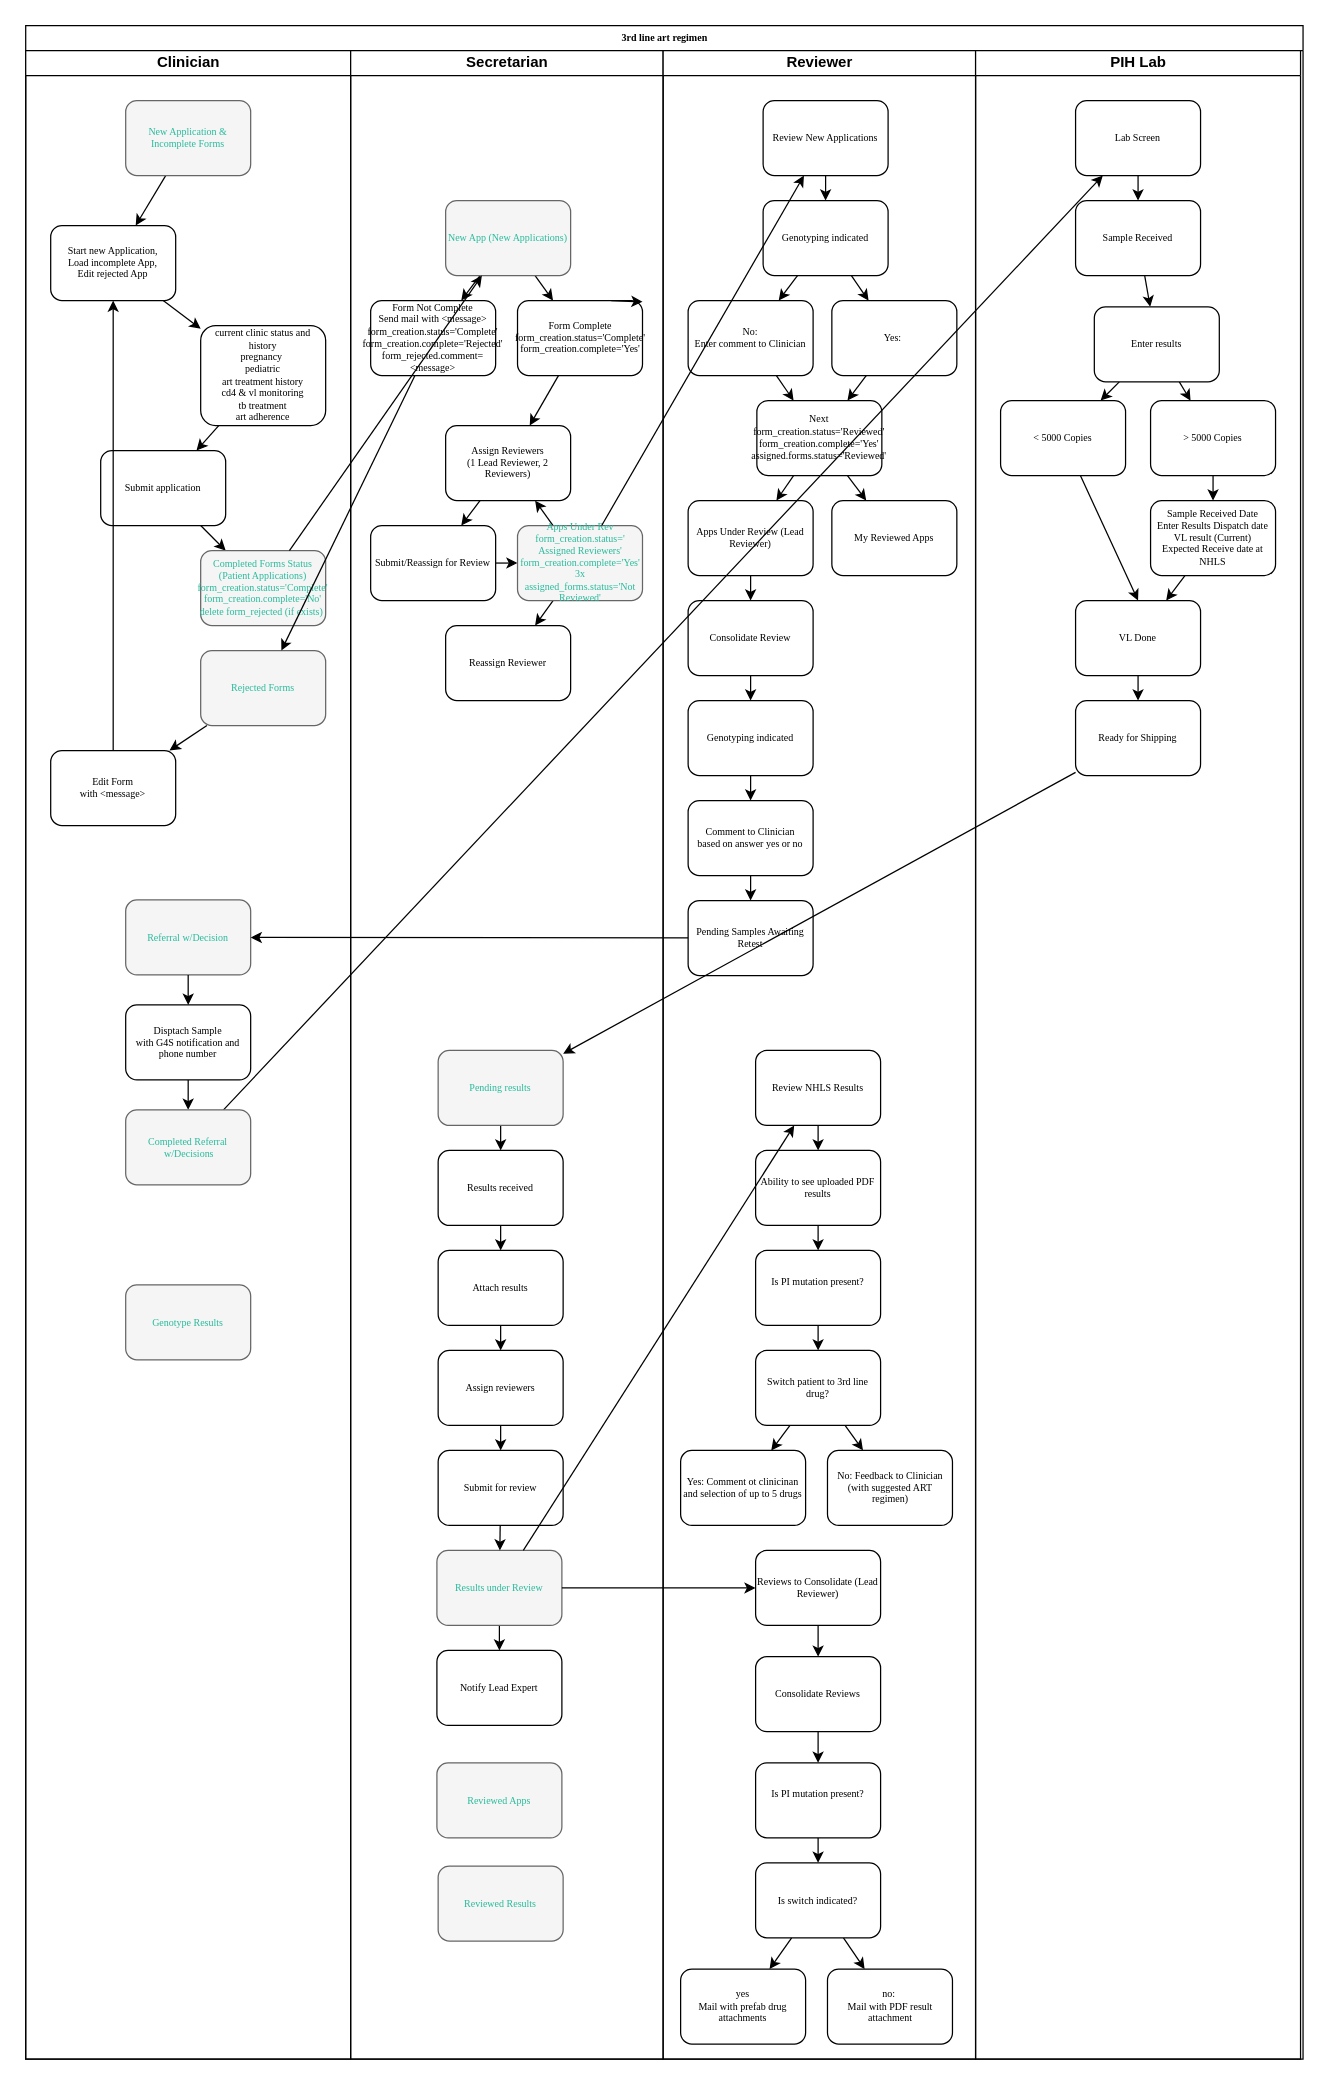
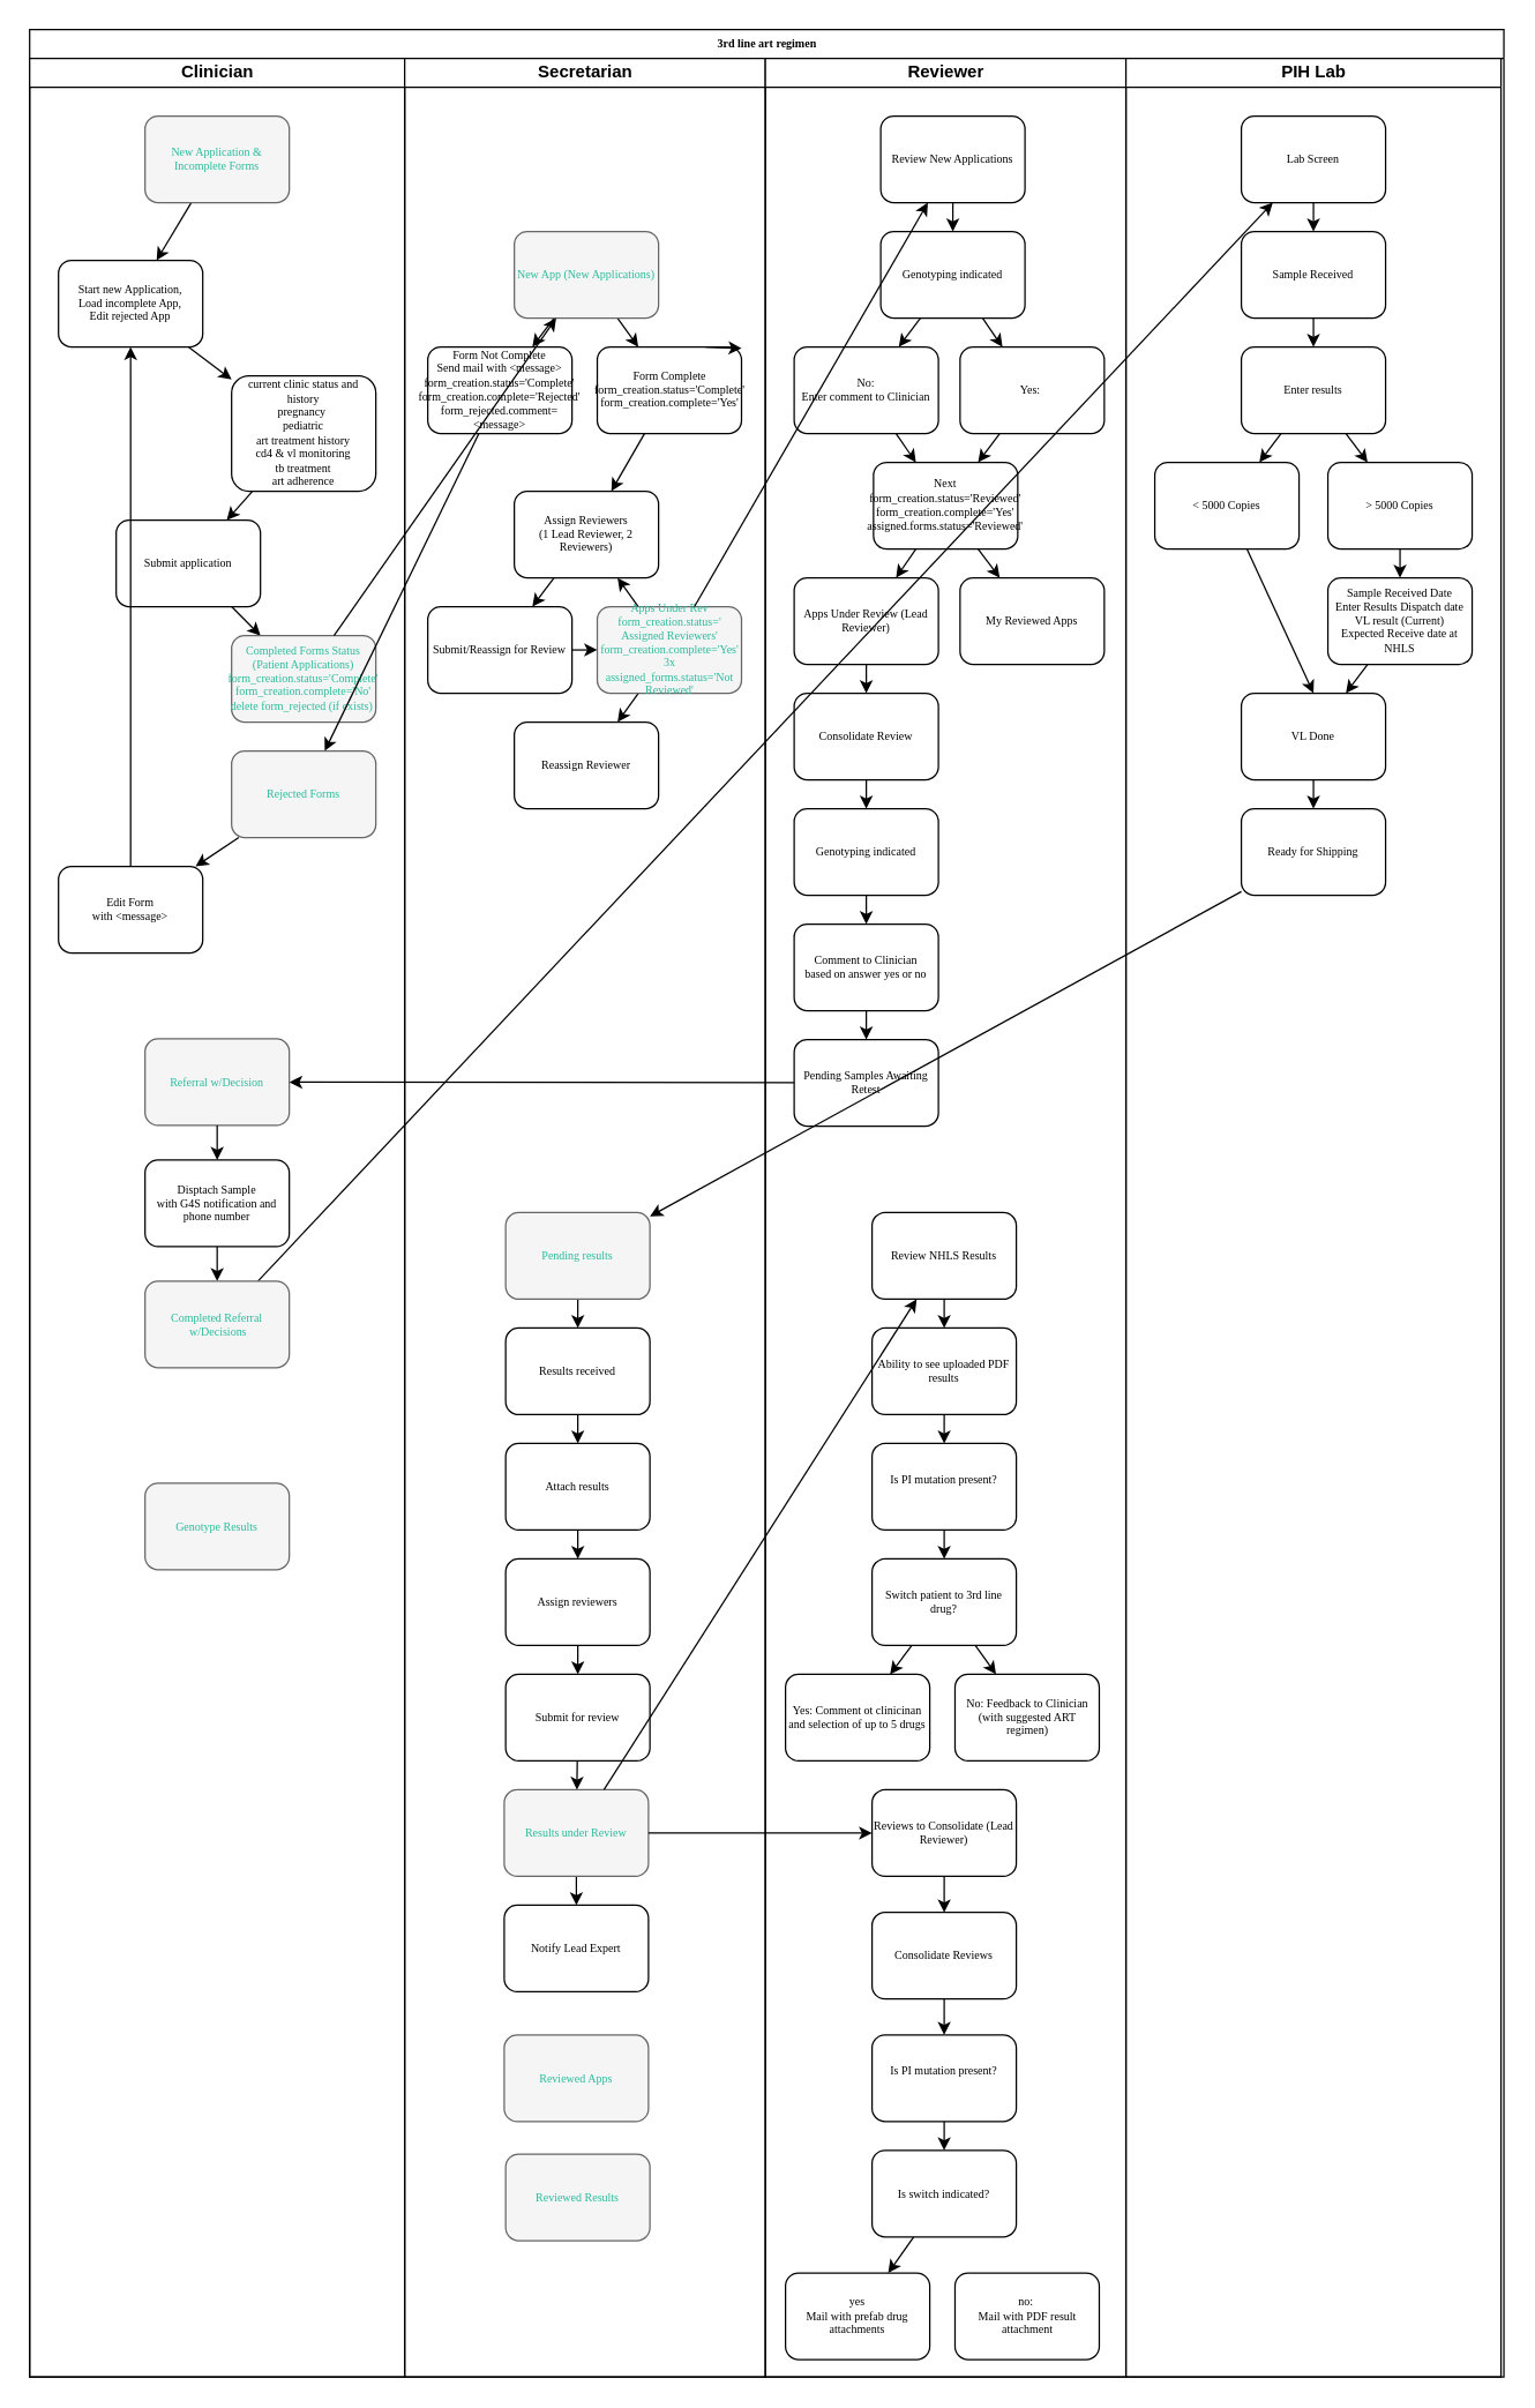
- <mxCell id="103" value="Enter results&lt;br&gt;" style="rounded=1;whiteSpace=wrap;html=1;shadow=0;labelBackgroundColor=none;strokeColor=#000000;strokeWidth=1;fillColor=#ffffff;fontFamily=Verdana;fontSize=8;fontColor=#000000;align=center;" vertex="1" parent="96"><mxGeometry x="95" y="205" width="100" height="60" as="geometry" /></mxCell>
+ <mxCell id="103" value="Enter results&lt;br&gt;" style="rounded=1;whiteSpace=wrap;html=1;shadow=0;labelBackgroundColor=none;strokeColor=#000000;strokeWidth=1;fillColor=#ffffff;fontFamily=Verdana;fontSize=8;fontColor=#000000;align=center;" vertex="1" parent="96"><mxGeometry x="80" y="200" width="100" height="60" as="geometry" /></mxCell>
- <mxCell id="78" value="" style="edgeStyle=none;rounded=0;orthogonalLoop=1;jettySize=auto;html=1;" edge="1" parent="49" source="79" target="80"><mxGeometry relative="1" as="geometry" /></mxCell>
